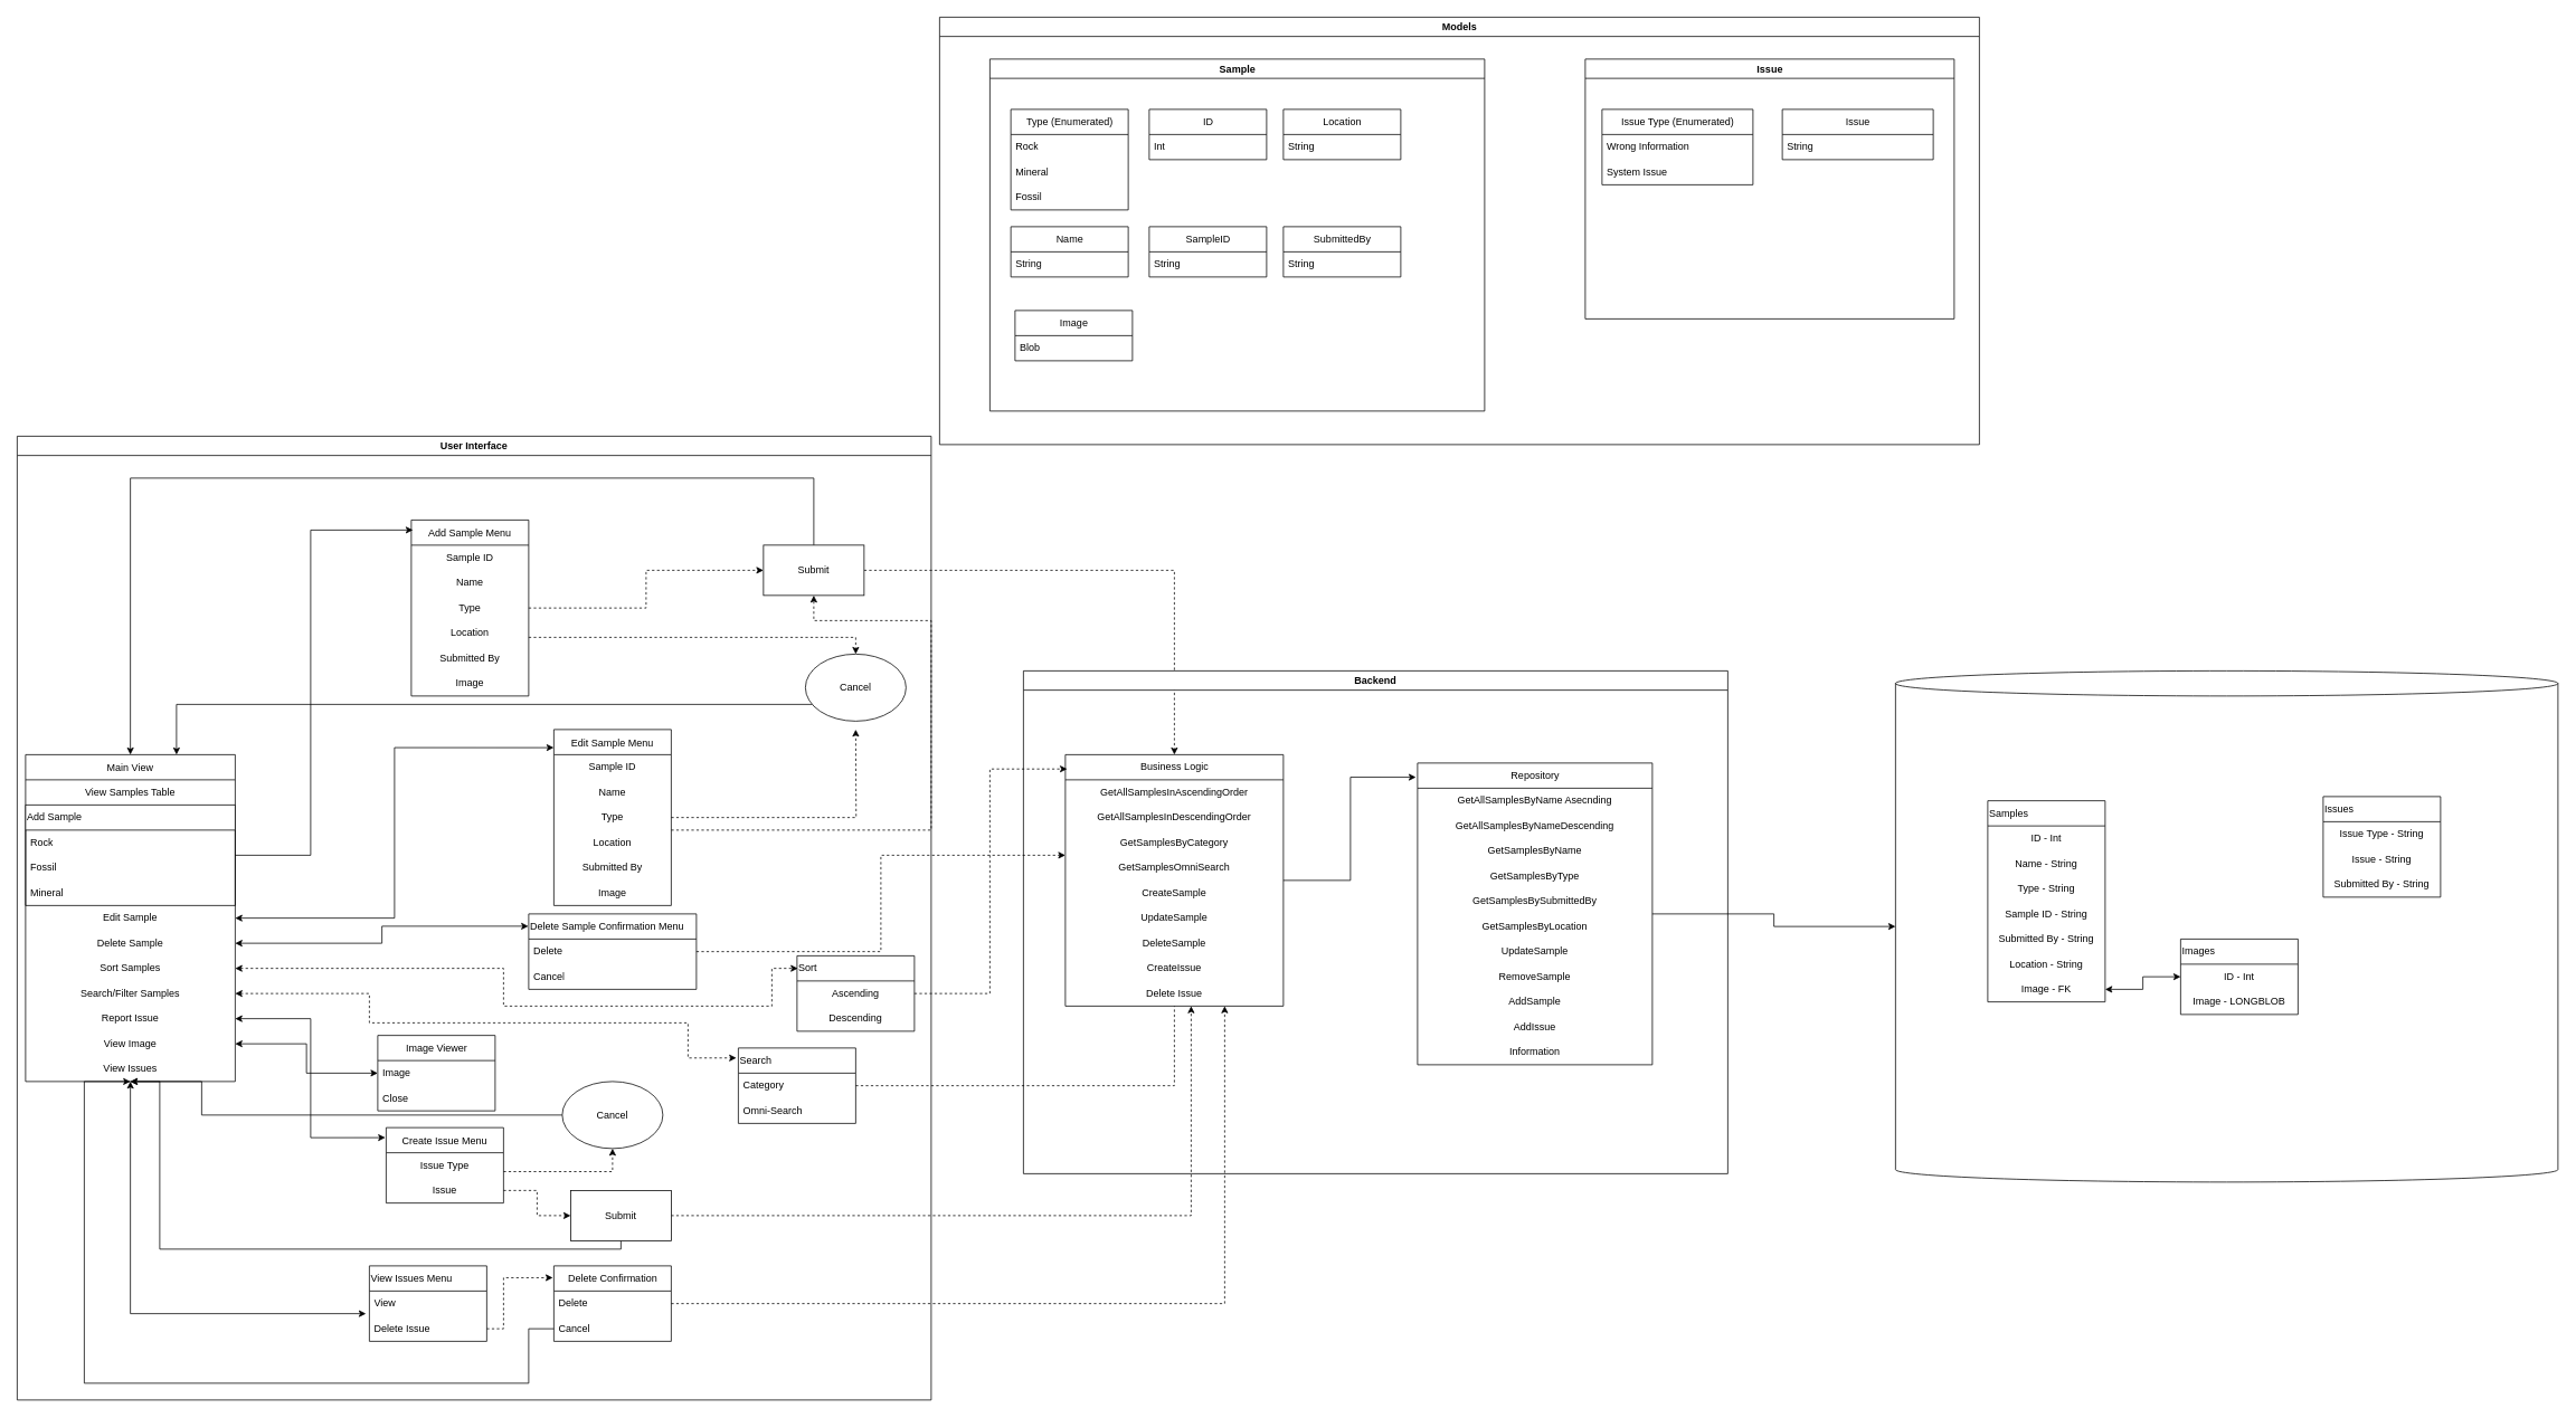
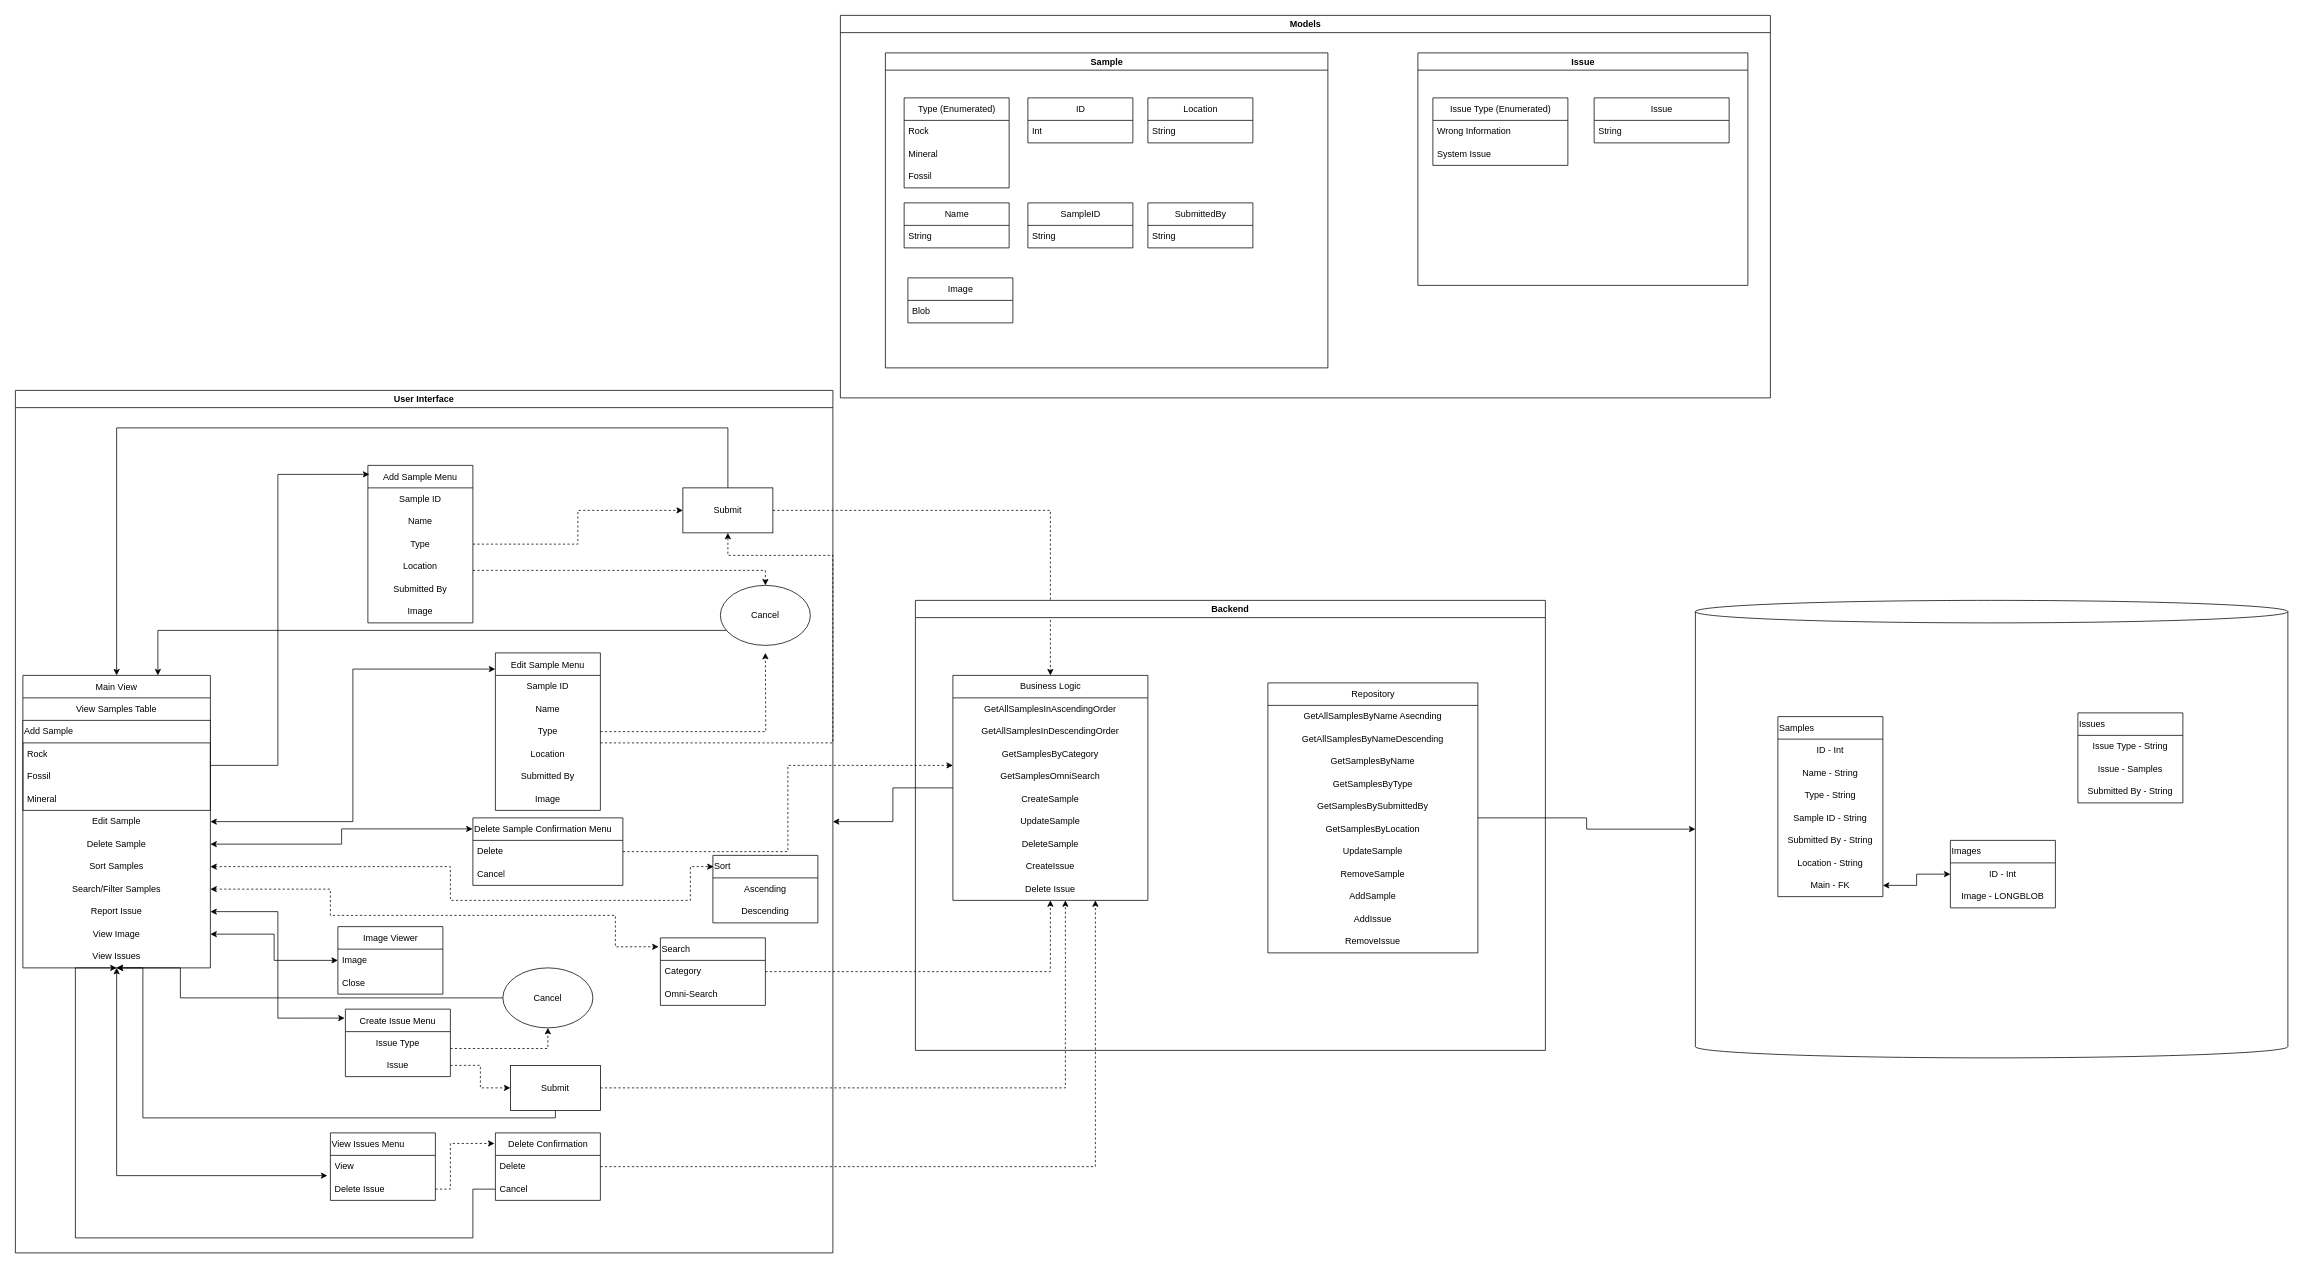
- <mxCell id="105" style="edgeStyle=orthogonalEdgeStyle;rounded=0;orthogonalLoop=1;jettySize=auto;html=1;entryX=-0.007;entryY=0.047;entryDx=0;entryDy=0;entryPerimeter=0;startArrow=none;startFill=0;" parent="1" source="106" target="93" edge="1"><mxGeometry relative="1" as="geometry" /></mxCell>
+ <mxCell id="105" style="edgeStyle=orthogonalEdgeStyle;rounded=0;orthogonalLoop=1;jettySize=auto;html=1;startArrow=none;startFill=0;" parent="1" source="106" target="147" edge="1"><mxGeometry relative="1" as="geometry" /></mxCell>
- <mxCell id="116" style="edgeStyle=orthogonalEdgeStyle;rounded=0;orthogonalLoop=1;jettySize=auto;html=1;entryX=0.008;entryY=0.057;entryDx=0;entryDy=0;entryPerimeter=0;startArrow=none;startFill=0;dashed=1;" parent="1" source="42" target="106" edge="1"><mxGeometry relative="1" as="geometry" /></mxCell>
- <mxCell id="76" value="Issue - String" style="text;html=1;strokeColor=none;fillColor=none;align=center;verticalAlign=middle;whiteSpace=wrap;rounded=0;" parent="74" vertex="1"><mxGeometry y="60" width="140" height="30" as="geometry" /></mxCell>
+ <mxCell id="76" value="Issue - Samples" style="text;html=1;strokeColor=none;fillColor=none;align=center;verticalAlign=middle;whiteSpace=wrap;rounded=0;" parent="74" vertex="1"><mxGeometry y="60" width="140" height="30" as="geometry" /></mxCell>
- <mxCell id="69" value="Image - FK" style="text;html=1;strokeColor=none;fillColor=none;align=center;verticalAlign=middle;whiteSpace=wrap;rounded=0;" parent="62" vertex="1"><mxGeometry y="210" width="140" height="30" as="geometry" /></mxCell>
+ <mxCell id="69" value="Main - FK" style="text;html=1;strokeColor=none;fillColor=none;align=center;verticalAlign=middle;whiteSpace=wrap;rounded=0;" parent="62" vertex="1"><mxGeometry y="210" width="140" height="30" as="geometry" /></mxCell>
- <mxCell id="50" style="edgeStyle=orthogonalEdgeStyle;rounded=0;orthogonalLoop=1;jettySize=auto;html=1;dashed=1;startArrow=none;startFill=0;endArrow=none;" parent="1" source="51" target="106" edge="1"><mxGeometry relative="1" as="geometry" /></mxCell>
+ <mxCell id="50" style="edgeStyle=orthogonalEdgeStyle;rounded=0;orthogonalLoop=1;jettySize=auto;html=1;dashed=1;startArrow=none;startFill=0;" parent="1" source="51" target="106" edge="1"><mxGeometry relative="1" as="geometry" /></mxCell>
- <mxCell id="104" value="Information" style="text;html=1;strokeColor=none;fillColor=none;align=center;verticalAlign=middle;whiteSpace=wrap;rounded=0;" parent="93" vertex="1"><mxGeometry y="330" width="280" height="30" as="geometry" /></mxCell>
+ <mxCell id="104" value="RemoveIssue" style="text;html=1;strokeColor=none;fillColor=none;align=center;verticalAlign=middle;whiteSpace=wrap;rounded=0;" parent="93" vertex="1"><mxGeometry y="330" width="280" height="30" as="geometry" /></mxCell>
